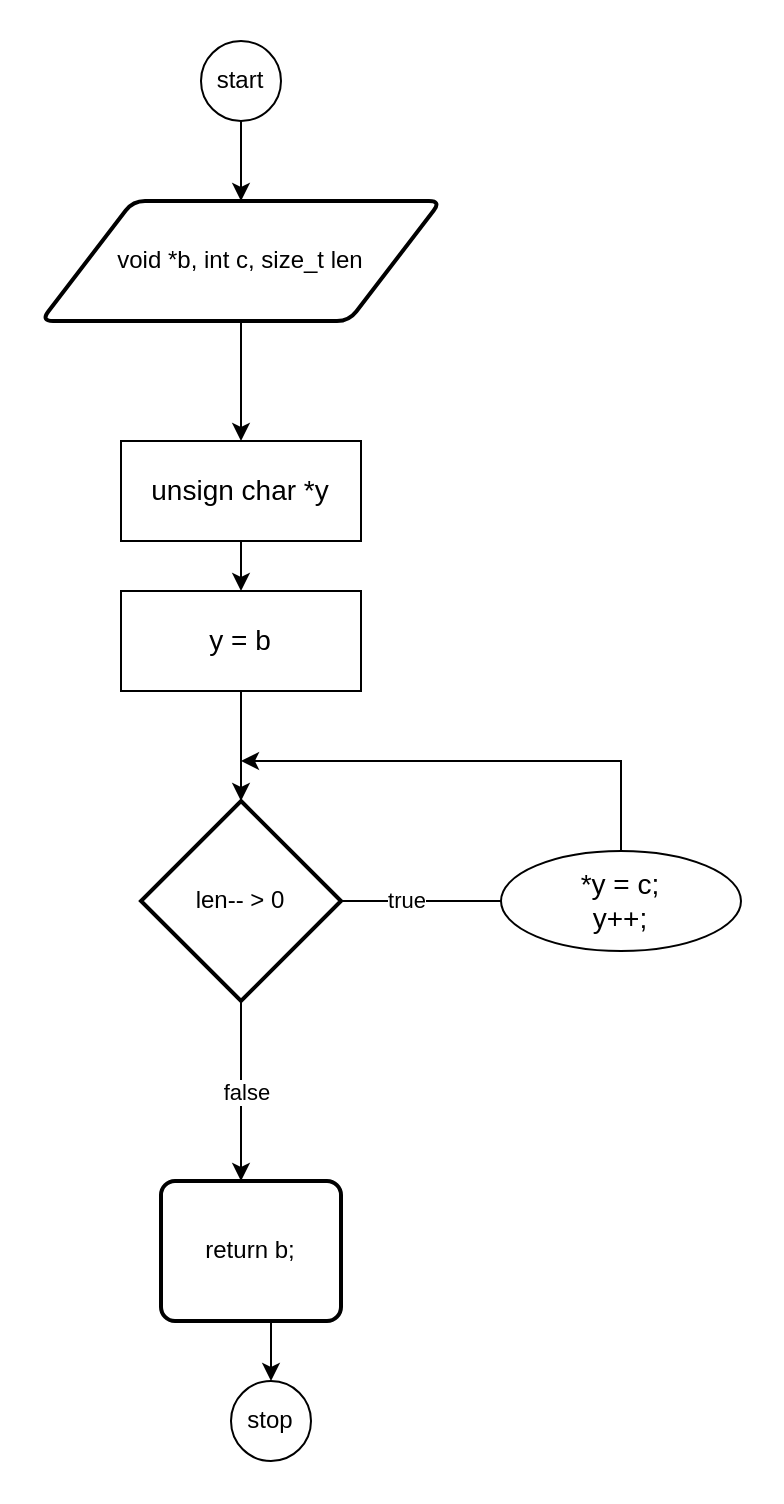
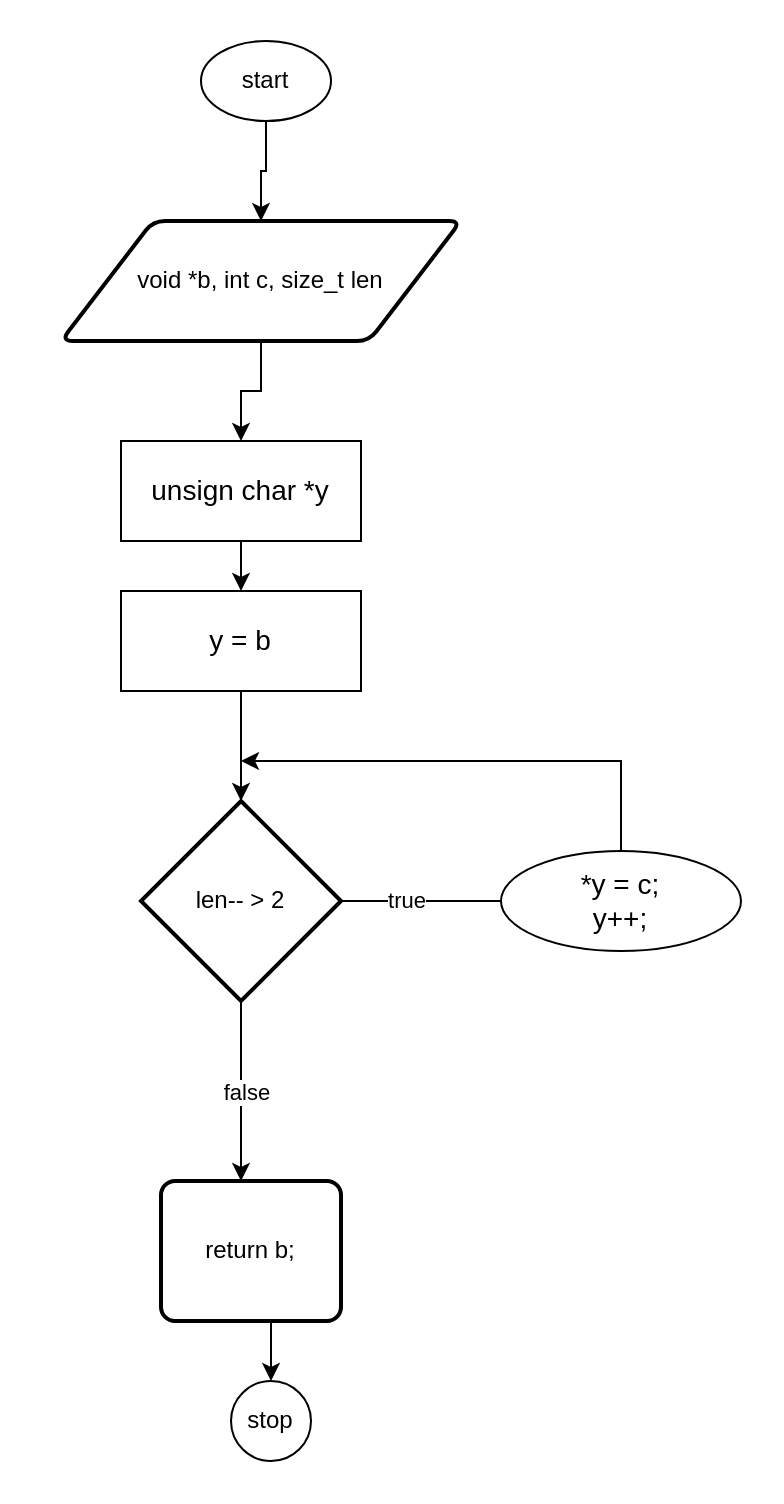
- <mxCell id="3" value="start" style="ellipse;whiteSpace=wrap;html=1;aspect=fixed;" vertex="1" parent="1"><mxGeometry x="100" y="20" width="40" height="40" as="geometry" /></mxCell>
+ <mxCell id="3" value="start" style="ellipse;whiteSpace=wrap;html=1;aspect=fixed;" vertex="1" parent="1"><mxGeometry x="100" y="20" width="65" height="40" as="geometry" /></mxCell>
- <mxCell id="7" value="void *b, int c, size_t len" style="shape=parallelogram;html=1;strokeWidth=2;perimeter=parallelogramPerimeter;whiteSpace=wrap;rounded=1;arcSize=12;size=0.23;" vertex="1" parent="1"><mxGeometry x="20" y="100" width="200" height="60" as="geometry" /></mxCell>
+ <mxCell id="7" value="void *b, int c, size_t len" style="shape=parallelogram;html=1;strokeWidth=2;perimeter=parallelogramPerimeter;whiteSpace=wrap;rounded=1;arcSize=12;size=0.23;" vertex="1" parent="1"><mxGeometry x="30" y="110" width="200" height="60" as="geometry" /></mxCell>
- <mxCell id="12" value="len-- &amp;gt; 0" style="strokeWidth=2;html=1;shape=mxgraph.flowchart.decision;whiteSpace=wrap;" vertex="1" parent="1"><mxGeometry x="70" y="400" width="100" height="100" as="geometry" /></mxCell>
+ <mxCell id="12" value="len-- &amp;gt; 2" style="strokeWidth=2;html=1;shape=mxgraph.flowchart.decision;whiteSpace=wrap;" vertex="1" parent="1"><mxGeometry x="70" y="400" width="100" height="100" as="geometry" /></mxCell>
